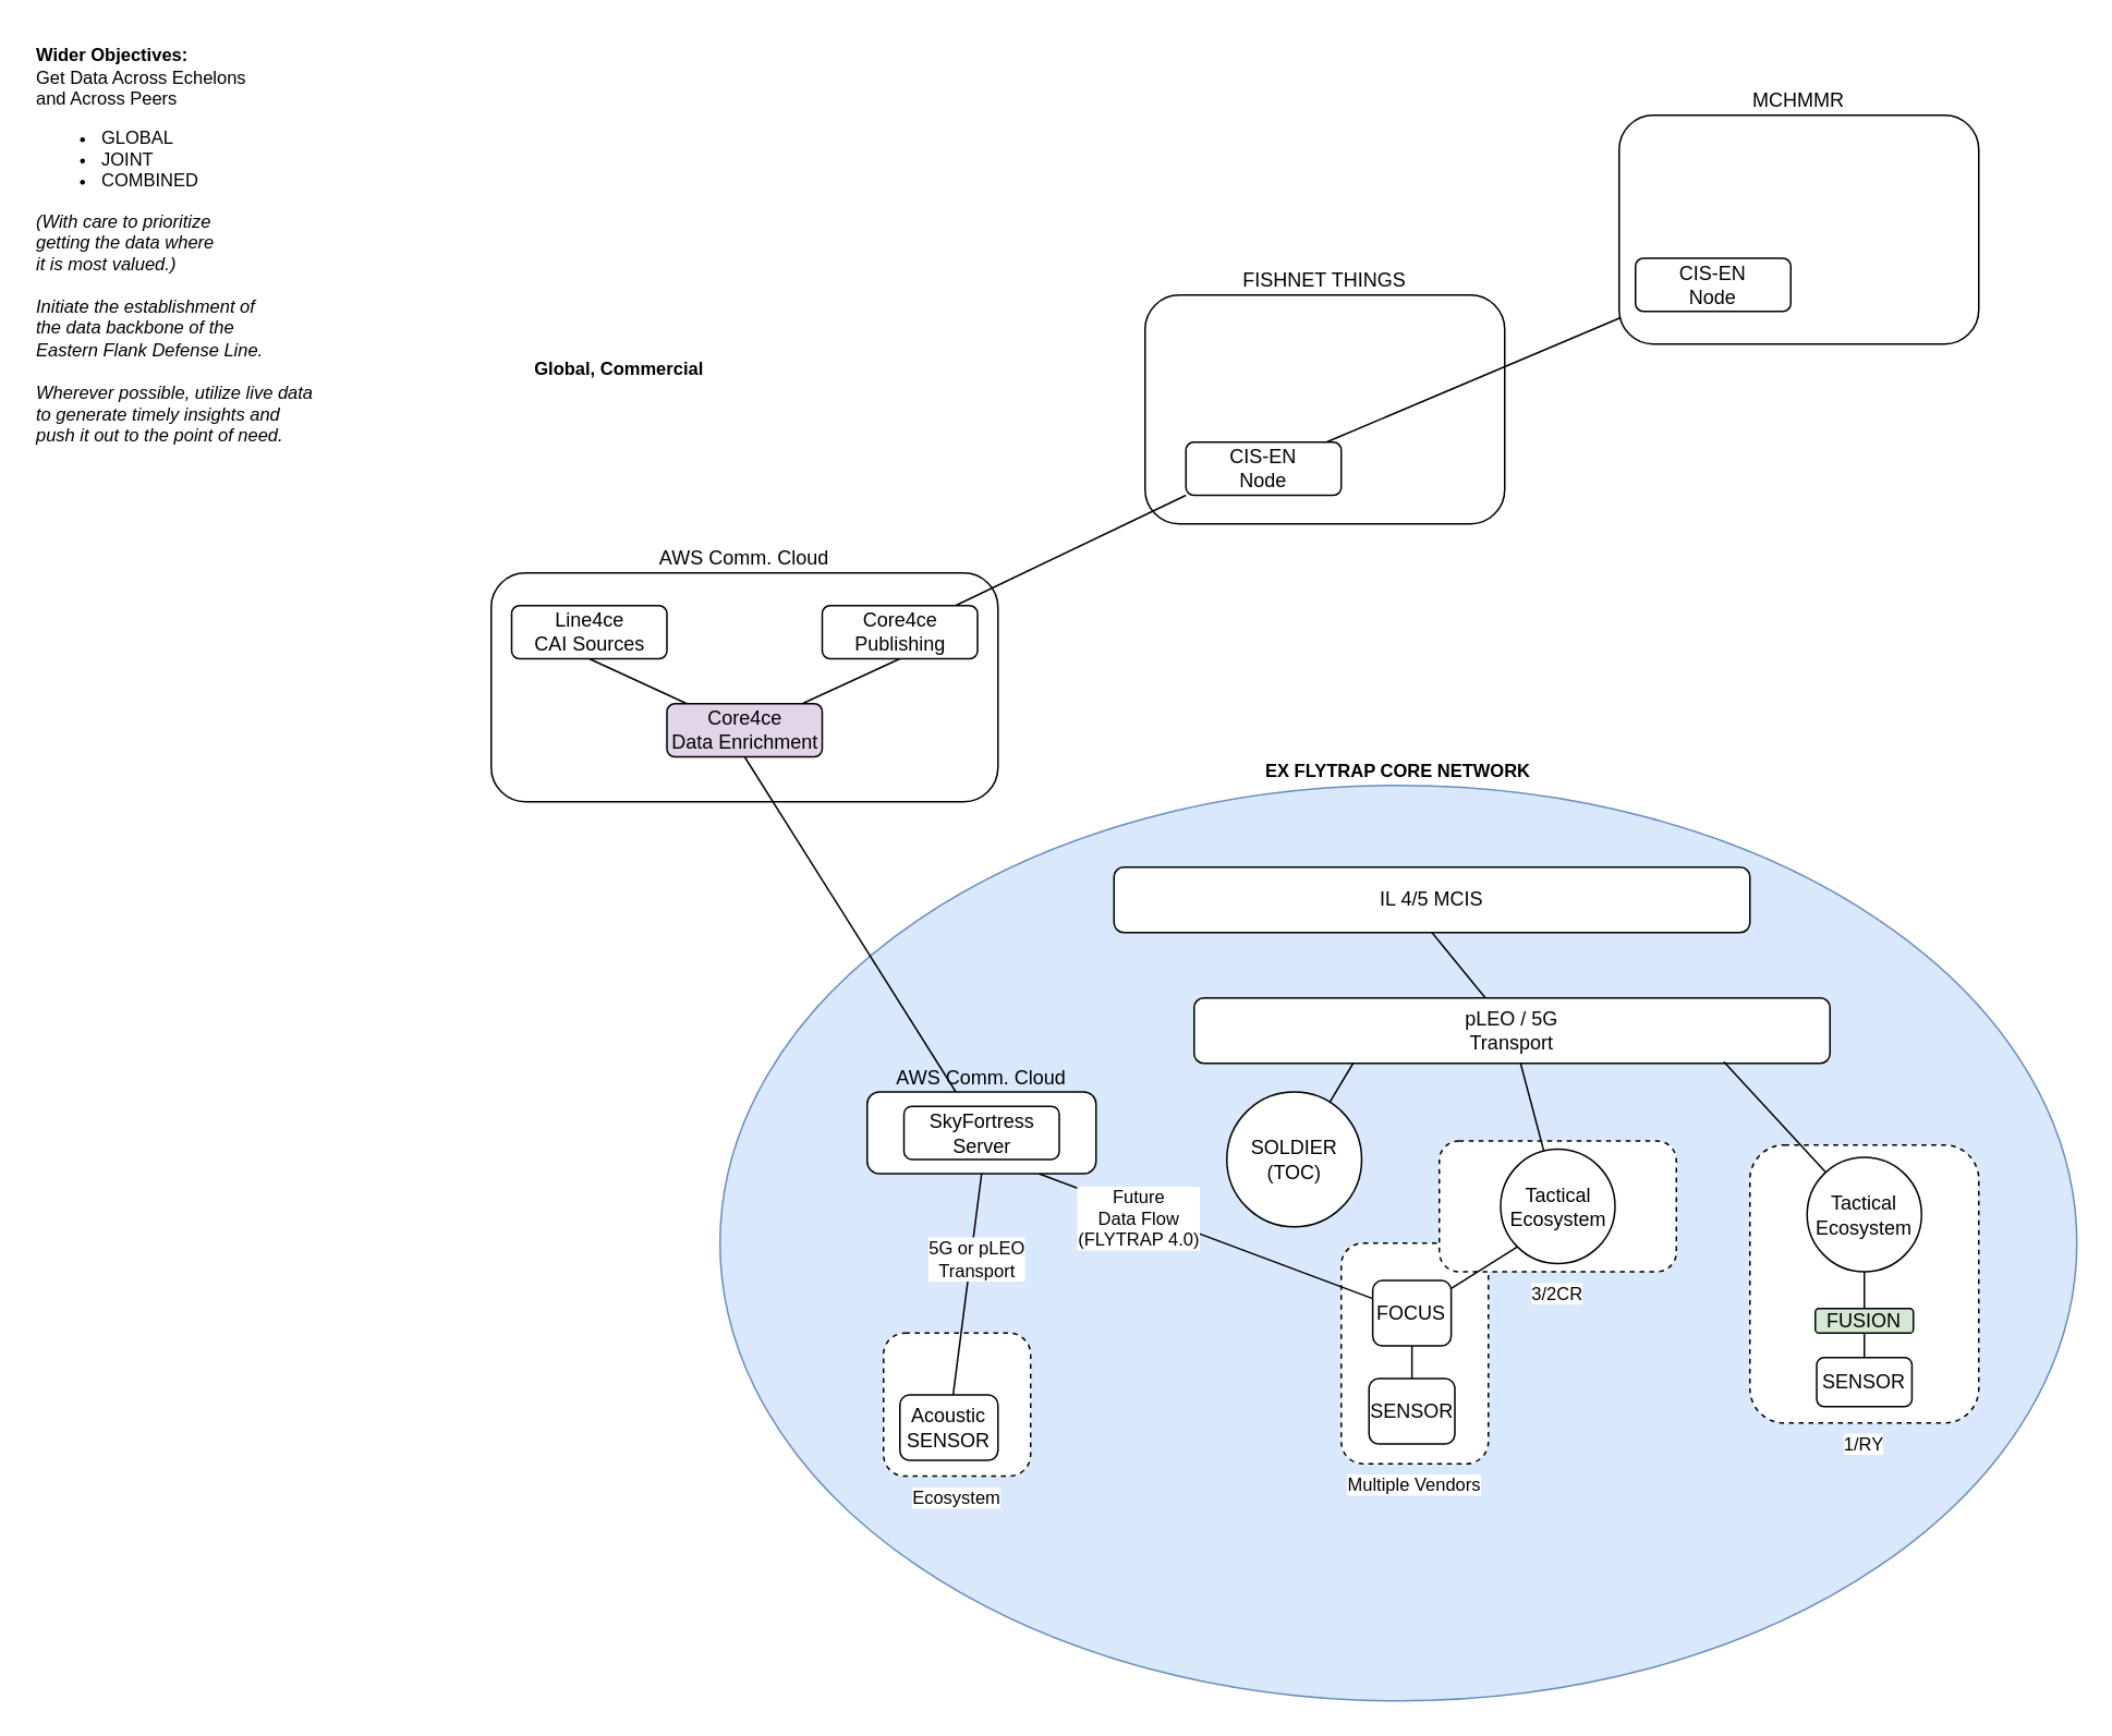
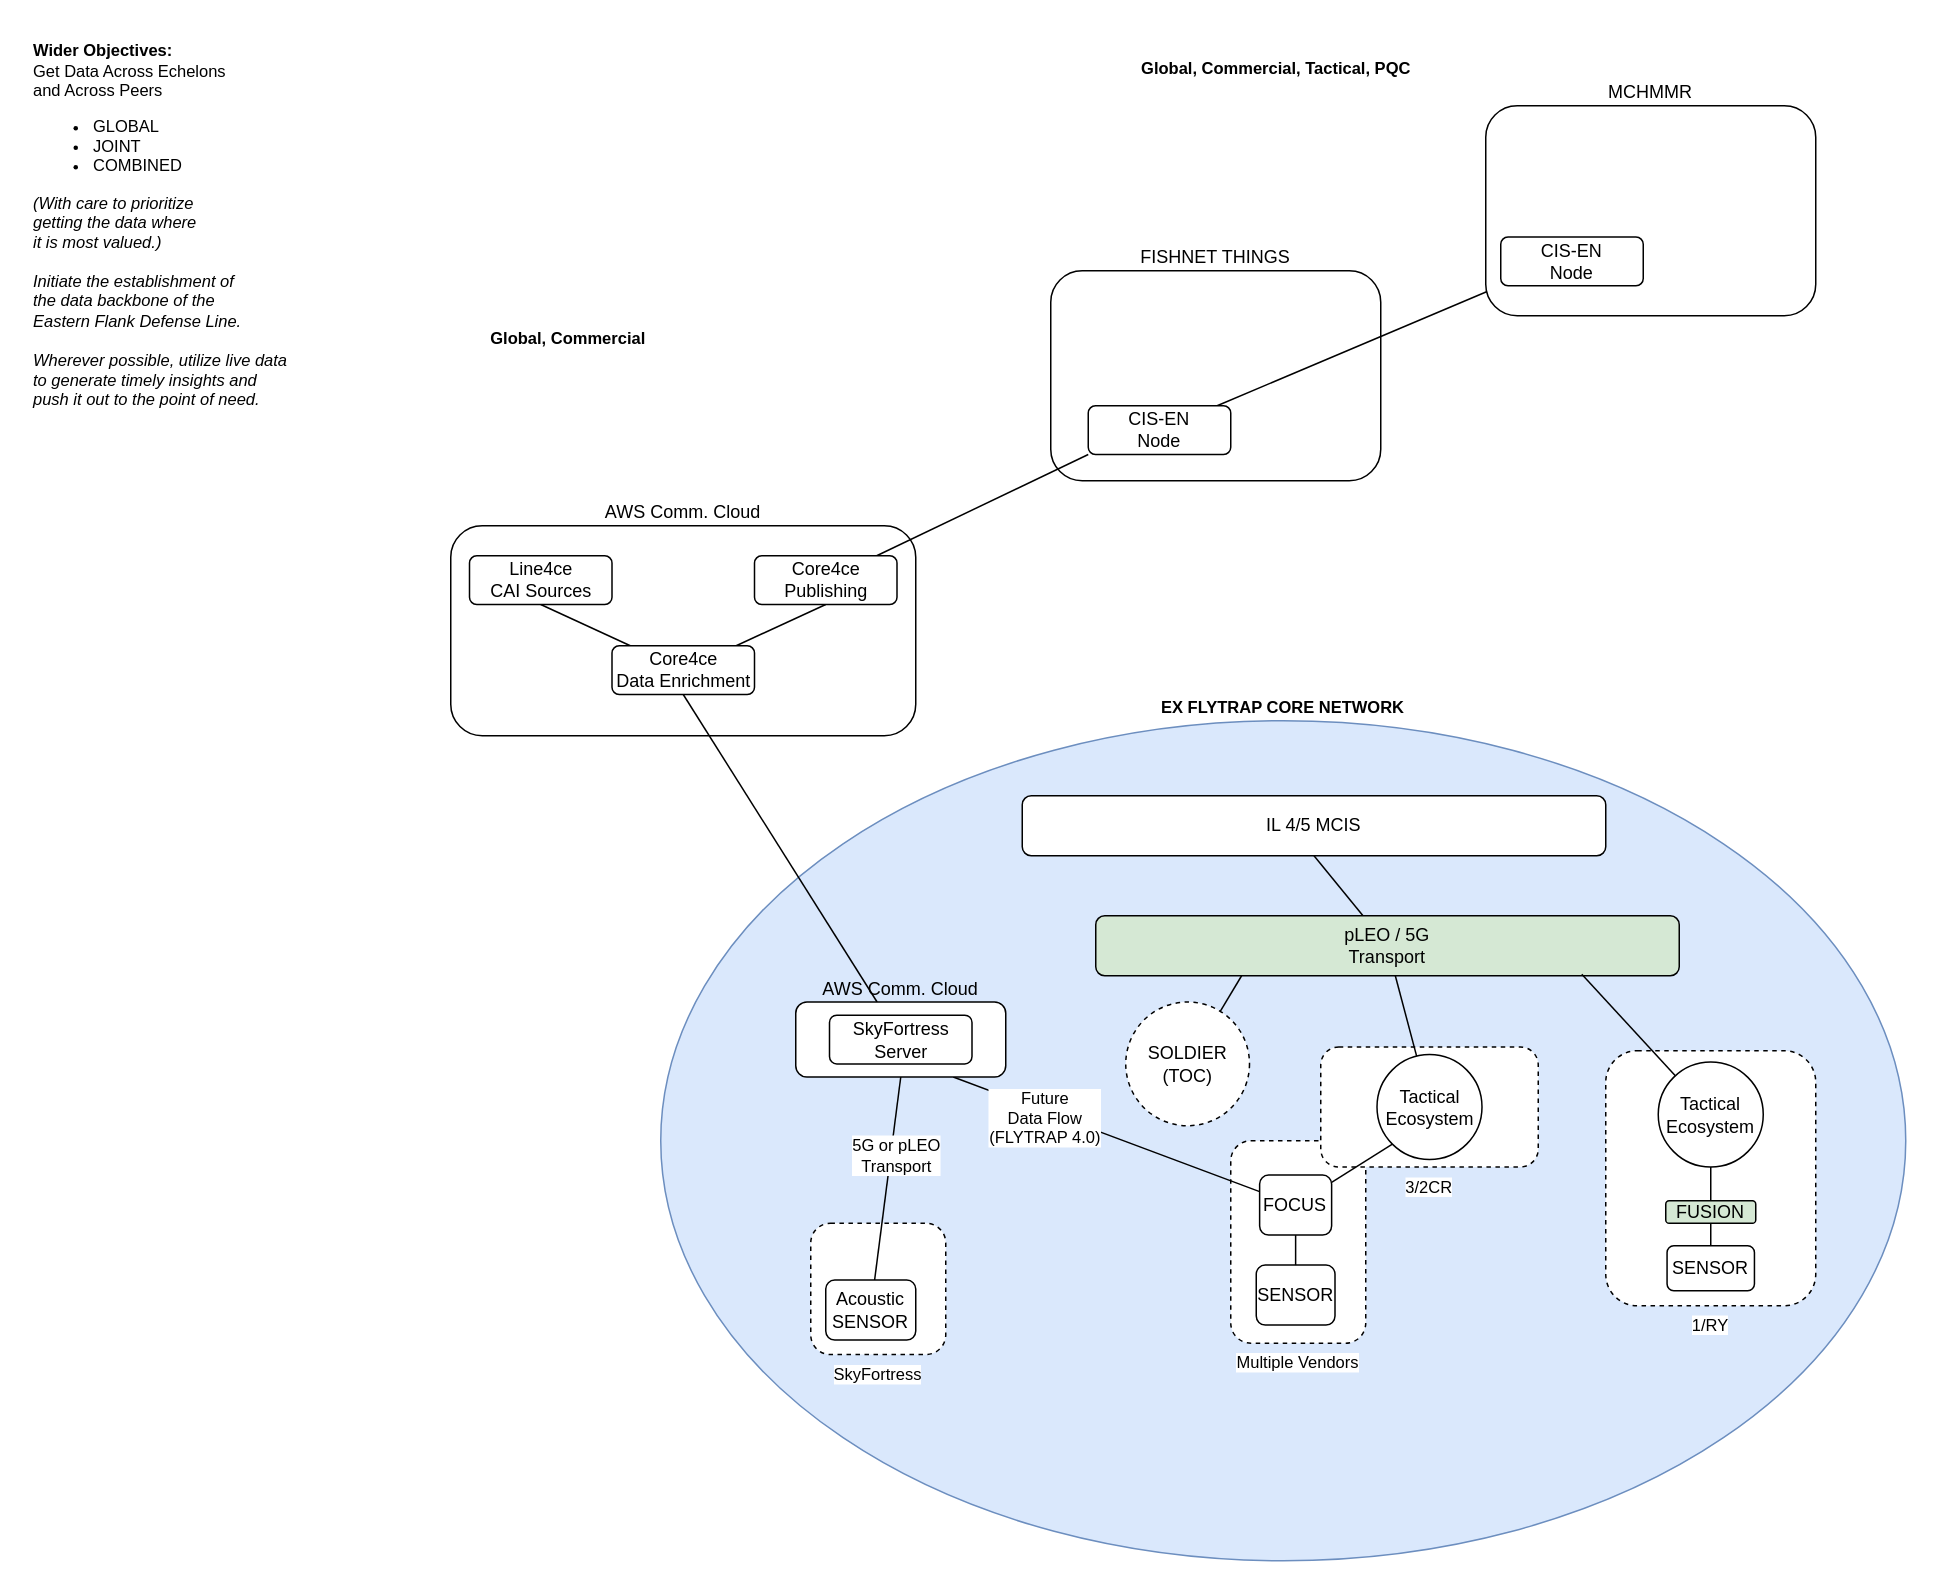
+ <mxCell id="46" value="&lt;b&gt;Global, Commercial, Tactical, PQC&lt;/b&gt;" style="text;html=1;align=center;verticalAlign=middle;resizable=0;points=[];autosize=1;strokeColor=none;fillColor=none;fontFamily=Helvetica;fontSize=11;fontColor=default;labelBackgroundColor=default;" vertex="1" parent="1"><mxGeometry x="750" y="30" width="200" height="30" as="geometry" /></mxCell>
- <mxCell id="38" value="Core4ce&lt;div&gt;Data Enrichment&lt;/div&gt;" style="rounded=1;whiteSpace=wrap;html=1;fillColor=#e1d5e7;" vertex="1" parent="1"><mxGeometry x="407.5" y="430" width="95" height="32.5" as="geometry" /></mxCell>
+ <mxCell id="38" value="Core4ce&lt;div&gt;Data Enrichment&lt;/div&gt;" style="rounded=1;whiteSpace=wrap;html=1;" vertex="1" parent="1"><mxGeometry x="407.5" y="430" width="95" height="32.5" as="geometry" /></mxCell>
- <mxCell id="10" value="pLEO / 5G&lt;div&gt;Transport&lt;/div&gt;" style="rounded=1;whiteSpace=wrap;html=1;" vertex="1" parent="1"><mxGeometry x="730" y="610" width="389" height="40" as="geometry" /></mxCell>
+ <mxCell id="10" value="pLEO / 5G&lt;div&gt;Transport&lt;/div&gt;" style="rounded=1;whiteSpace=wrap;html=1;fillColor=#d5e8d4;" vertex="1" parent="1"><mxGeometry x="730" y="610" width="389" height="40" as="geometry" /></mxCell>
- <mxCell id="28" value="SOLDIER&lt;div&gt;(TOC)&lt;/div&gt;" style="ellipse;whiteSpace=wrap;html=1;aspect=fixed;labelPosition=center;verticalLabelPosition=middle;align=center;verticalAlign=middle;" vertex="1" parent="1"><mxGeometry x="750" y="667.5" width="82.5" height="82.5" as="geometry" /></mxCell>
+ <mxCell id="28" value="SOLDIER&lt;div&gt;(TOC)&lt;/div&gt;" style="ellipse;whiteSpace=wrap;html=1;aspect=fixed;labelPosition=center;verticalLabelPosition=middle;align=center;verticalAlign=middle;dashed=1;" vertex="1" parent="1"><mxGeometry x="750" y="667.5" width="82.5" height="82.5" as="geometry" /></mxCell>
- <mxCell id="23" value="Ecosystem" style="rounded=1;whiteSpace=wrap;html=1;fontFamily=Helvetica;fontSize=11;fontColor=default;labelBackgroundColor=default;dashed=1;labelPosition=center;verticalLabelPosition=bottom;align=center;verticalAlign=top;" vertex="1" parent="1"><mxGeometry y="815" width="90" height="87.5" as="geometry" x="540" /></mxCell>
+ <mxCell id="23" value="SkyFortress" style="rounded=1;whiteSpace=wrap;html=1;fontFamily=Helvetica;fontSize=11;fontColor=default;labelBackgroundColor=default;dashed=1;labelPosition=center;verticalLabelPosition=bottom;align=center;verticalAlign=top;" vertex="1" parent="1"><mxGeometry y="815" width="90" height="87.5" as="geometry" x="540" /></mxCell>
